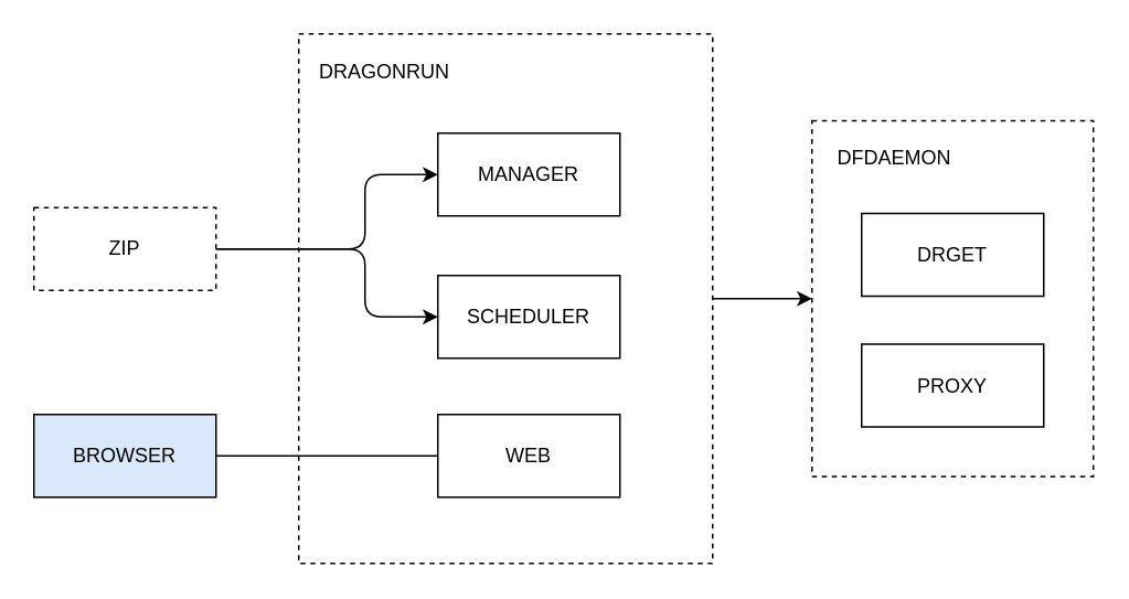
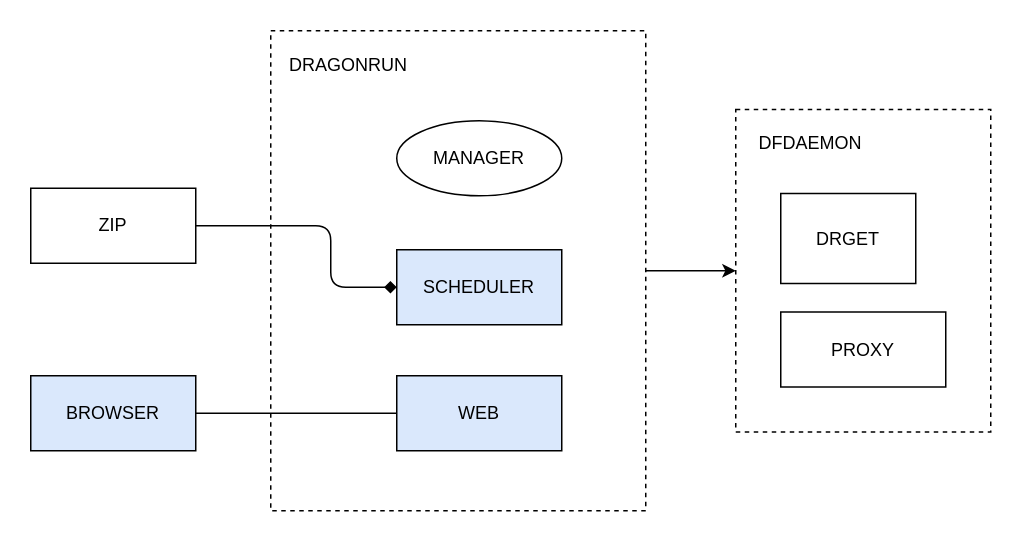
- <mxCell id="11" value="MANAGER" style="rounded=0;whiteSpace=wrap;html=1;" parent="1" vertex="1"><mxGeometry x="264" y="80" width="110" height="50" as="geometry" /></mxCell>
+ <mxCell id="11" value="MANAGER" style="ellipse;whiteSpace=wrap;html=1;" parent="1" vertex="1"><mxGeometry x="264" y="80" width="110" height="50" as="geometry" /></mxCell>
- <mxCell id="14" value="" style="edgeStyle=elbowEdgeStyle;elbow=horizontal;endArrow=classic;html=1;exitX=1;exitY=0.5;exitDx=0;exitDy=0;entryX=0;entryY=0.5;entryDx=0;entryDy=0;" parent="1" source="6" target="11" edge="1"><mxGeometry width="50" height="50" relative="1" as="geometry"><mxPoint x="400" y="350" as="sourcePoint" /><mxPoint x="450" y="300" as="targetPoint" /><Array as="points"><mxPoint x="220" y="150" /></Array></mxGeometry></mxCell>
- <mxCell id="6" value="ZIP" style="rounded=0;whiteSpace=wrap;html=1;dashed=1;" parent="1" vertex="1"><mxGeometry x="20" y="125" width="110" height="50" as="geometry" /></mxCell>
+ <mxCell id="6" value="ZIP" style="rounded=0;whiteSpace=wrap;html=1;" parent="1" vertex="1"><mxGeometry x="20" y="125" width="110" height="50" as="geometry" /></mxCell>
- <mxCell id="8" value="DRGET" style="rounded=0;whiteSpace=wrap;html=1;" parent="1" vertex="1"><mxGeometry x="520" y="128.5" width="110" height="50" as="geometry" /></mxCell>
+ <mxCell id="8" value="DRGET" style="rounded=0;whiteSpace=wrap;html=1;" parent="1" vertex="1"><mxGeometry x="520" y="128.5" width="90" height="60" as="geometry" /></mxCell>
- <mxCell id="15" value="" style="edgeStyle=elbowEdgeStyle;elbow=horizontal;endArrow=classic;html=1;exitX=1;exitY=0.5;exitDx=0;exitDy=0;entryX=0;entryY=0.5;entryDx=0;entryDy=0;" parent="1" source="6" target="12" edge="1"><mxGeometry width="50" height="50" relative="1" as="geometry"><mxPoint x="140" y="151" as="sourcePoint" /><mxPoint x="274" y="115" as="targetPoint" /><Array as="points"><mxPoint x="220" y="170" /></Array></mxGeometry></mxCell>
+ <mxCell id="15" value="" style="edgeStyle=elbowEdgeStyle;elbow=horizontal;endArrow=diamond;html=1;exitX=1;exitY=0.5;exitDx=0;exitDy=0;entryX=0;entryY=0.5;entryDx=0;entryDy=0;" parent="1" source="6" target="12" edge="1"><mxGeometry width="50" height="50" relative="1" as="geometry"><mxPoint x="140" y="151" as="sourcePoint" /><mxPoint x="274" y="115" as="targetPoint" /><Array as="points"><mxPoint x="220" y="170" /></Array></mxGeometry></mxCell>
- <mxCell id="12" value="SCHEDULER" style="rounded=0;whiteSpace=wrap;html=1;" parent="1" vertex="1"><mxGeometry x="264" y="166" width="110" height="50" as="geometry" /></mxCell>
+ <mxCell id="12" value="SCHEDULER" style="rounded=0;whiteSpace=wrap;html=1;fillColor=#dae8fc;" parent="1" vertex="1"><mxGeometry x="264" y="166" width="110" height="50" as="geometry" /></mxCell>
- <mxCell id="10" value="WEB" style="rounded=0;whiteSpace=wrap;html=1;" parent="1" vertex="1"><mxGeometry x="264" y="250" width="110" height="50" as="geometry" /></mxCell>
+ <mxCell id="10" value="WEB" style="rounded=0;whiteSpace=wrap;html=1;fillColor=#dae8fc;" parent="1" vertex="1"><mxGeometry x="264" y="250" width="110" height="50" as="geometry" /></mxCell>
